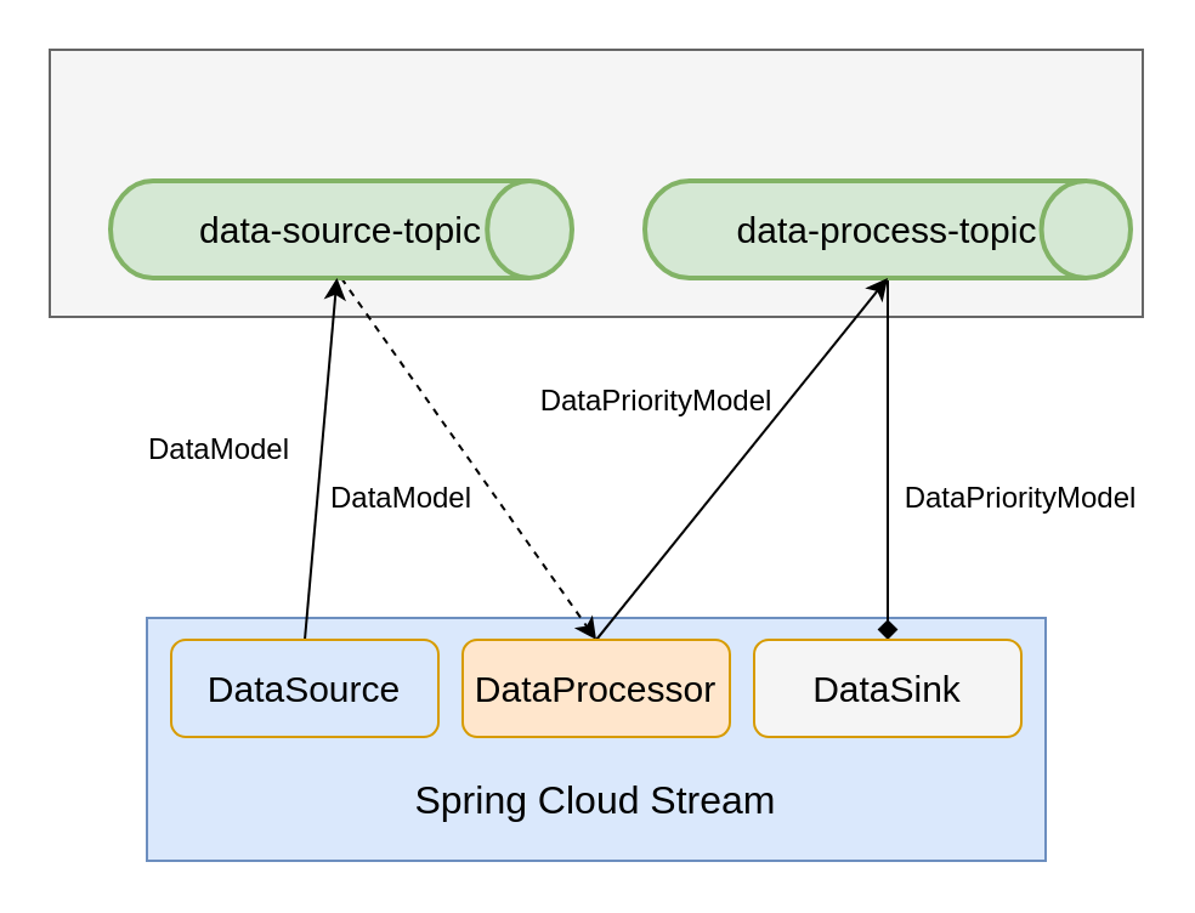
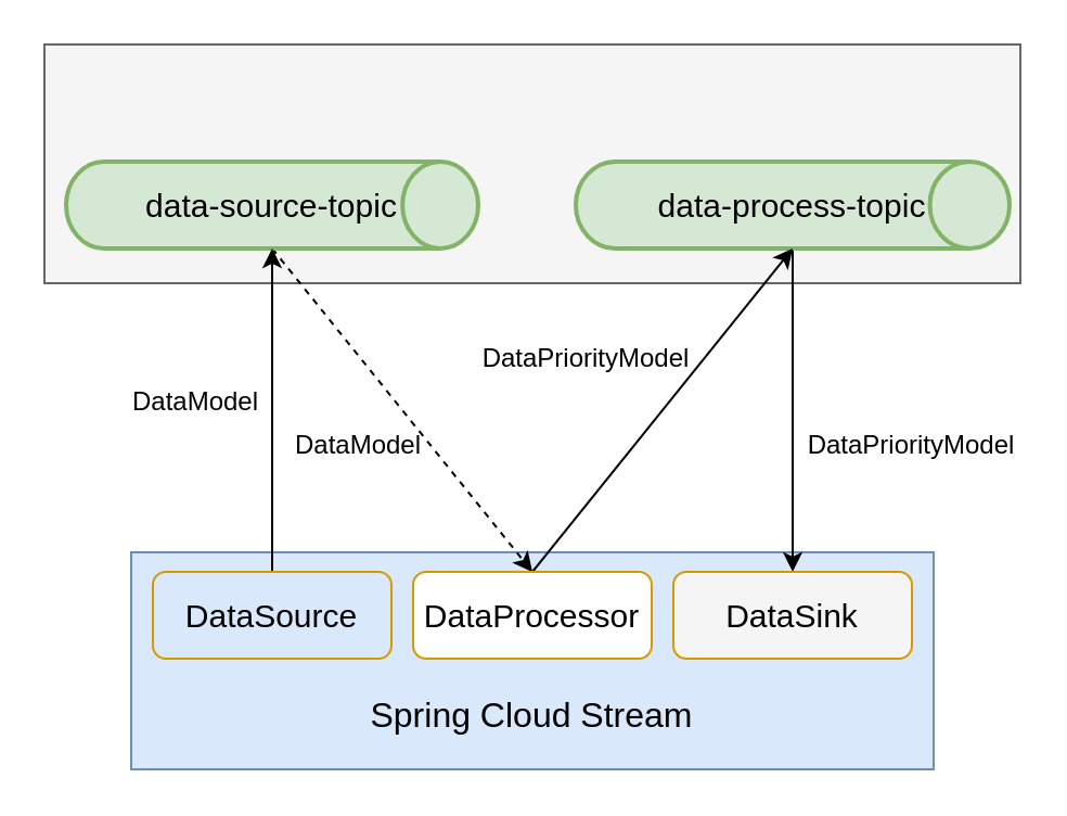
- <mxCell id="5" value="&lt;font style=&quot;font-size: 15px;&quot;&gt;data-source-topic&lt;/font&gt;" style="strokeWidth=2;html=1;shape=mxgraph.flowchart.direct_data;whiteSpace=wrap;fillColor=#d5e8d4;strokeColor=#82b366;" vertex="1" parent="1"><mxGeometry x="45" y="74" width="190" height="40" as="geometry" /></mxCell>
+ <mxCell id="5" value="&lt;font style=&quot;font-size: 15px;&quot;&gt;data-source-topic&lt;/font&gt;" style="strokeWidth=2;html=1;shape=mxgraph.flowchart.direct_data;whiteSpace=wrap;fillColor=#d5e8d4;strokeColor=#82b366;" vertex="1" parent="1"><mxGeometry x="30" y="74" width="190" height="40" as="geometry" /></mxCell>
- <mxCell id="6" style="rounded=0;orthogonalLoop=1;jettySize=auto;html=1;exitX=0.5;exitY=1;exitDx=0;exitDy=0;exitPerimeter=0;entryX=0.5;entryY=0;entryDx=0;entryDy=0;endArrow=diamond;" edge="1" parent="1" source="7" target="12"><mxGeometry relative="1" as="geometry" /></mxCell>
+ <mxCell id="6" style="rounded=0;orthogonalLoop=1;jettySize=auto;html=1;exitX=0.5;exitY=1;exitDx=0;exitDy=0;exitPerimeter=0;entryX=0.5;entryY=0;entryDx=0;entryDy=0;" edge="1" parent="1" source="7" target="12"><mxGeometry relative="1" as="geometry" /></mxCell>
- <mxCell id="11" value="&lt;font style=&quot;font-size: 15px;&quot;&gt;DataProcessor&lt;/font&gt;" style="rounded=1;whiteSpace=wrap;html=1;fillColor=#ffe6cc;strokeColor=#d79b00;" vertex="1" parent="1"><mxGeometry x="190" y="263" width="110" height="40" as="geometry" /></mxCell>
+ <mxCell id="11" value="&lt;font style=&quot;font-size: 15px;&quot;&gt;DataProcessor&lt;/font&gt;" style="rounded=1;whiteSpace=wrap;html=1;fillColor=#ffffff;strokeColor=#d79b00;" vertex="1" parent="1"><mxGeometry x="190" y="263" width="110" height="40" as="geometry" /></mxCell>
